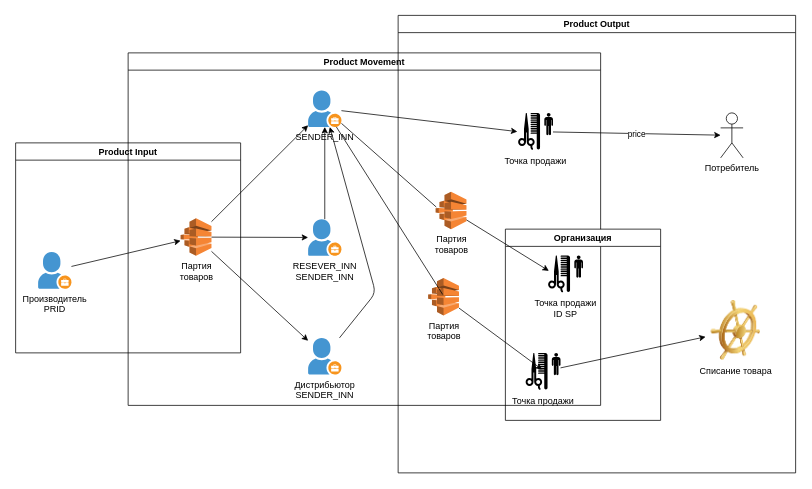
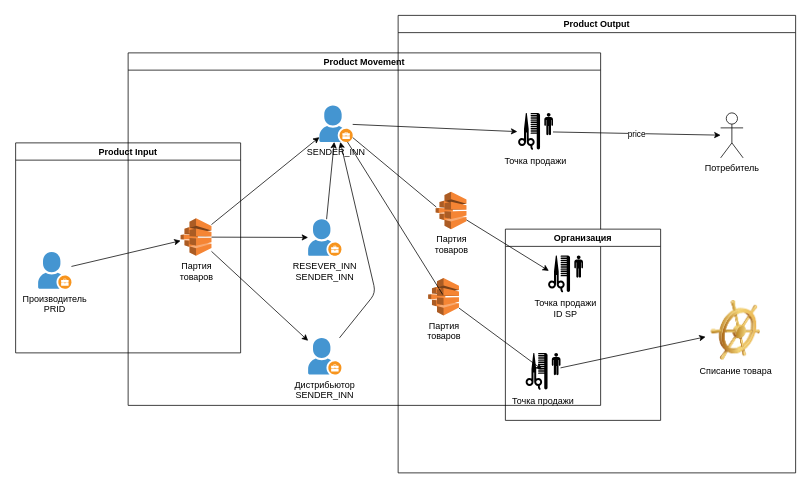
- <mxCell id="9" value="SENDER_INN&lt;br&gt;&lt;br&gt;" style="shadow=0;dashed=0;html=1;strokeColor=none;fillColor=#4495D1;labelPosition=center;verticalLabelPosition=bottom;verticalAlign=top;align=center;outlineConnect=0;shape=mxgraph.veeam.company_owner;" vertex="1" parent="1"><mxGeometry x="410" y="120" width="44.4" height="48.8" as="geometry" /></mxCell>
+ <mxCell id="9" value="SENDER_INN&lt;br&gt;&lt;br&gt;" style="shadow=0;dashed=0;html=1;strokeColor=none;fillColor=#4495D1;labelPosition=center;verticalLabelPosition=bottom;verticalAlign=top;align=center;outlineConnect=0;shape=mxgraph.veeam.company_owner;" vertex="1" parent="1"><mxGeometry x="425" y="140" width="44.4" height="48.8" as="geometry" /></mxCell>
